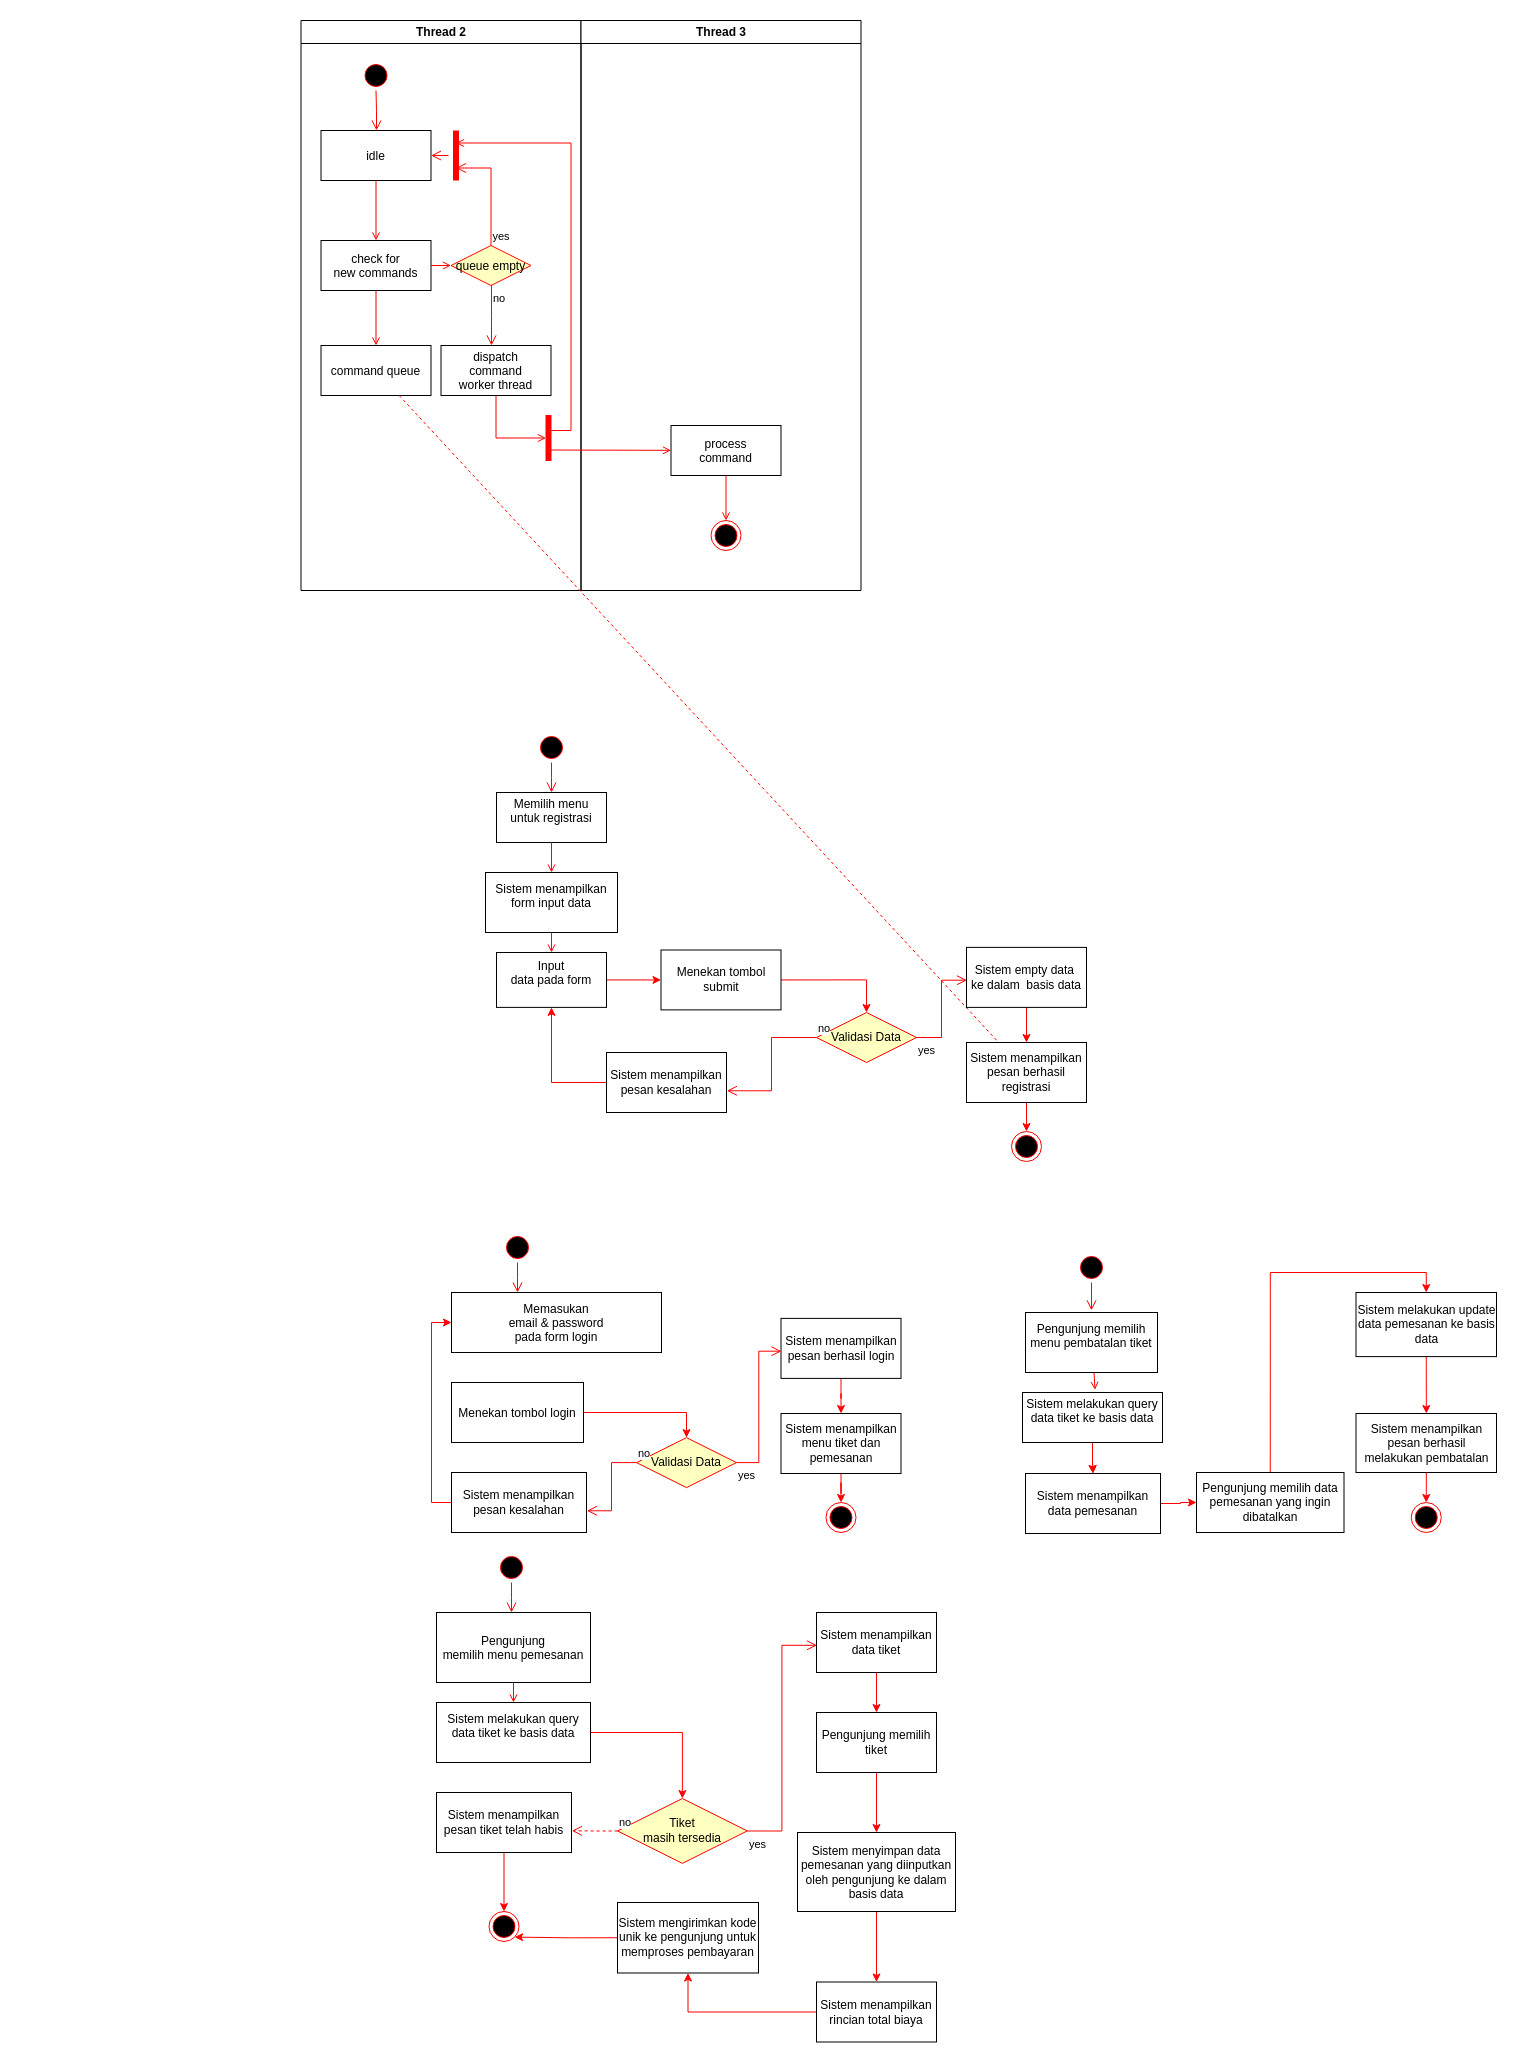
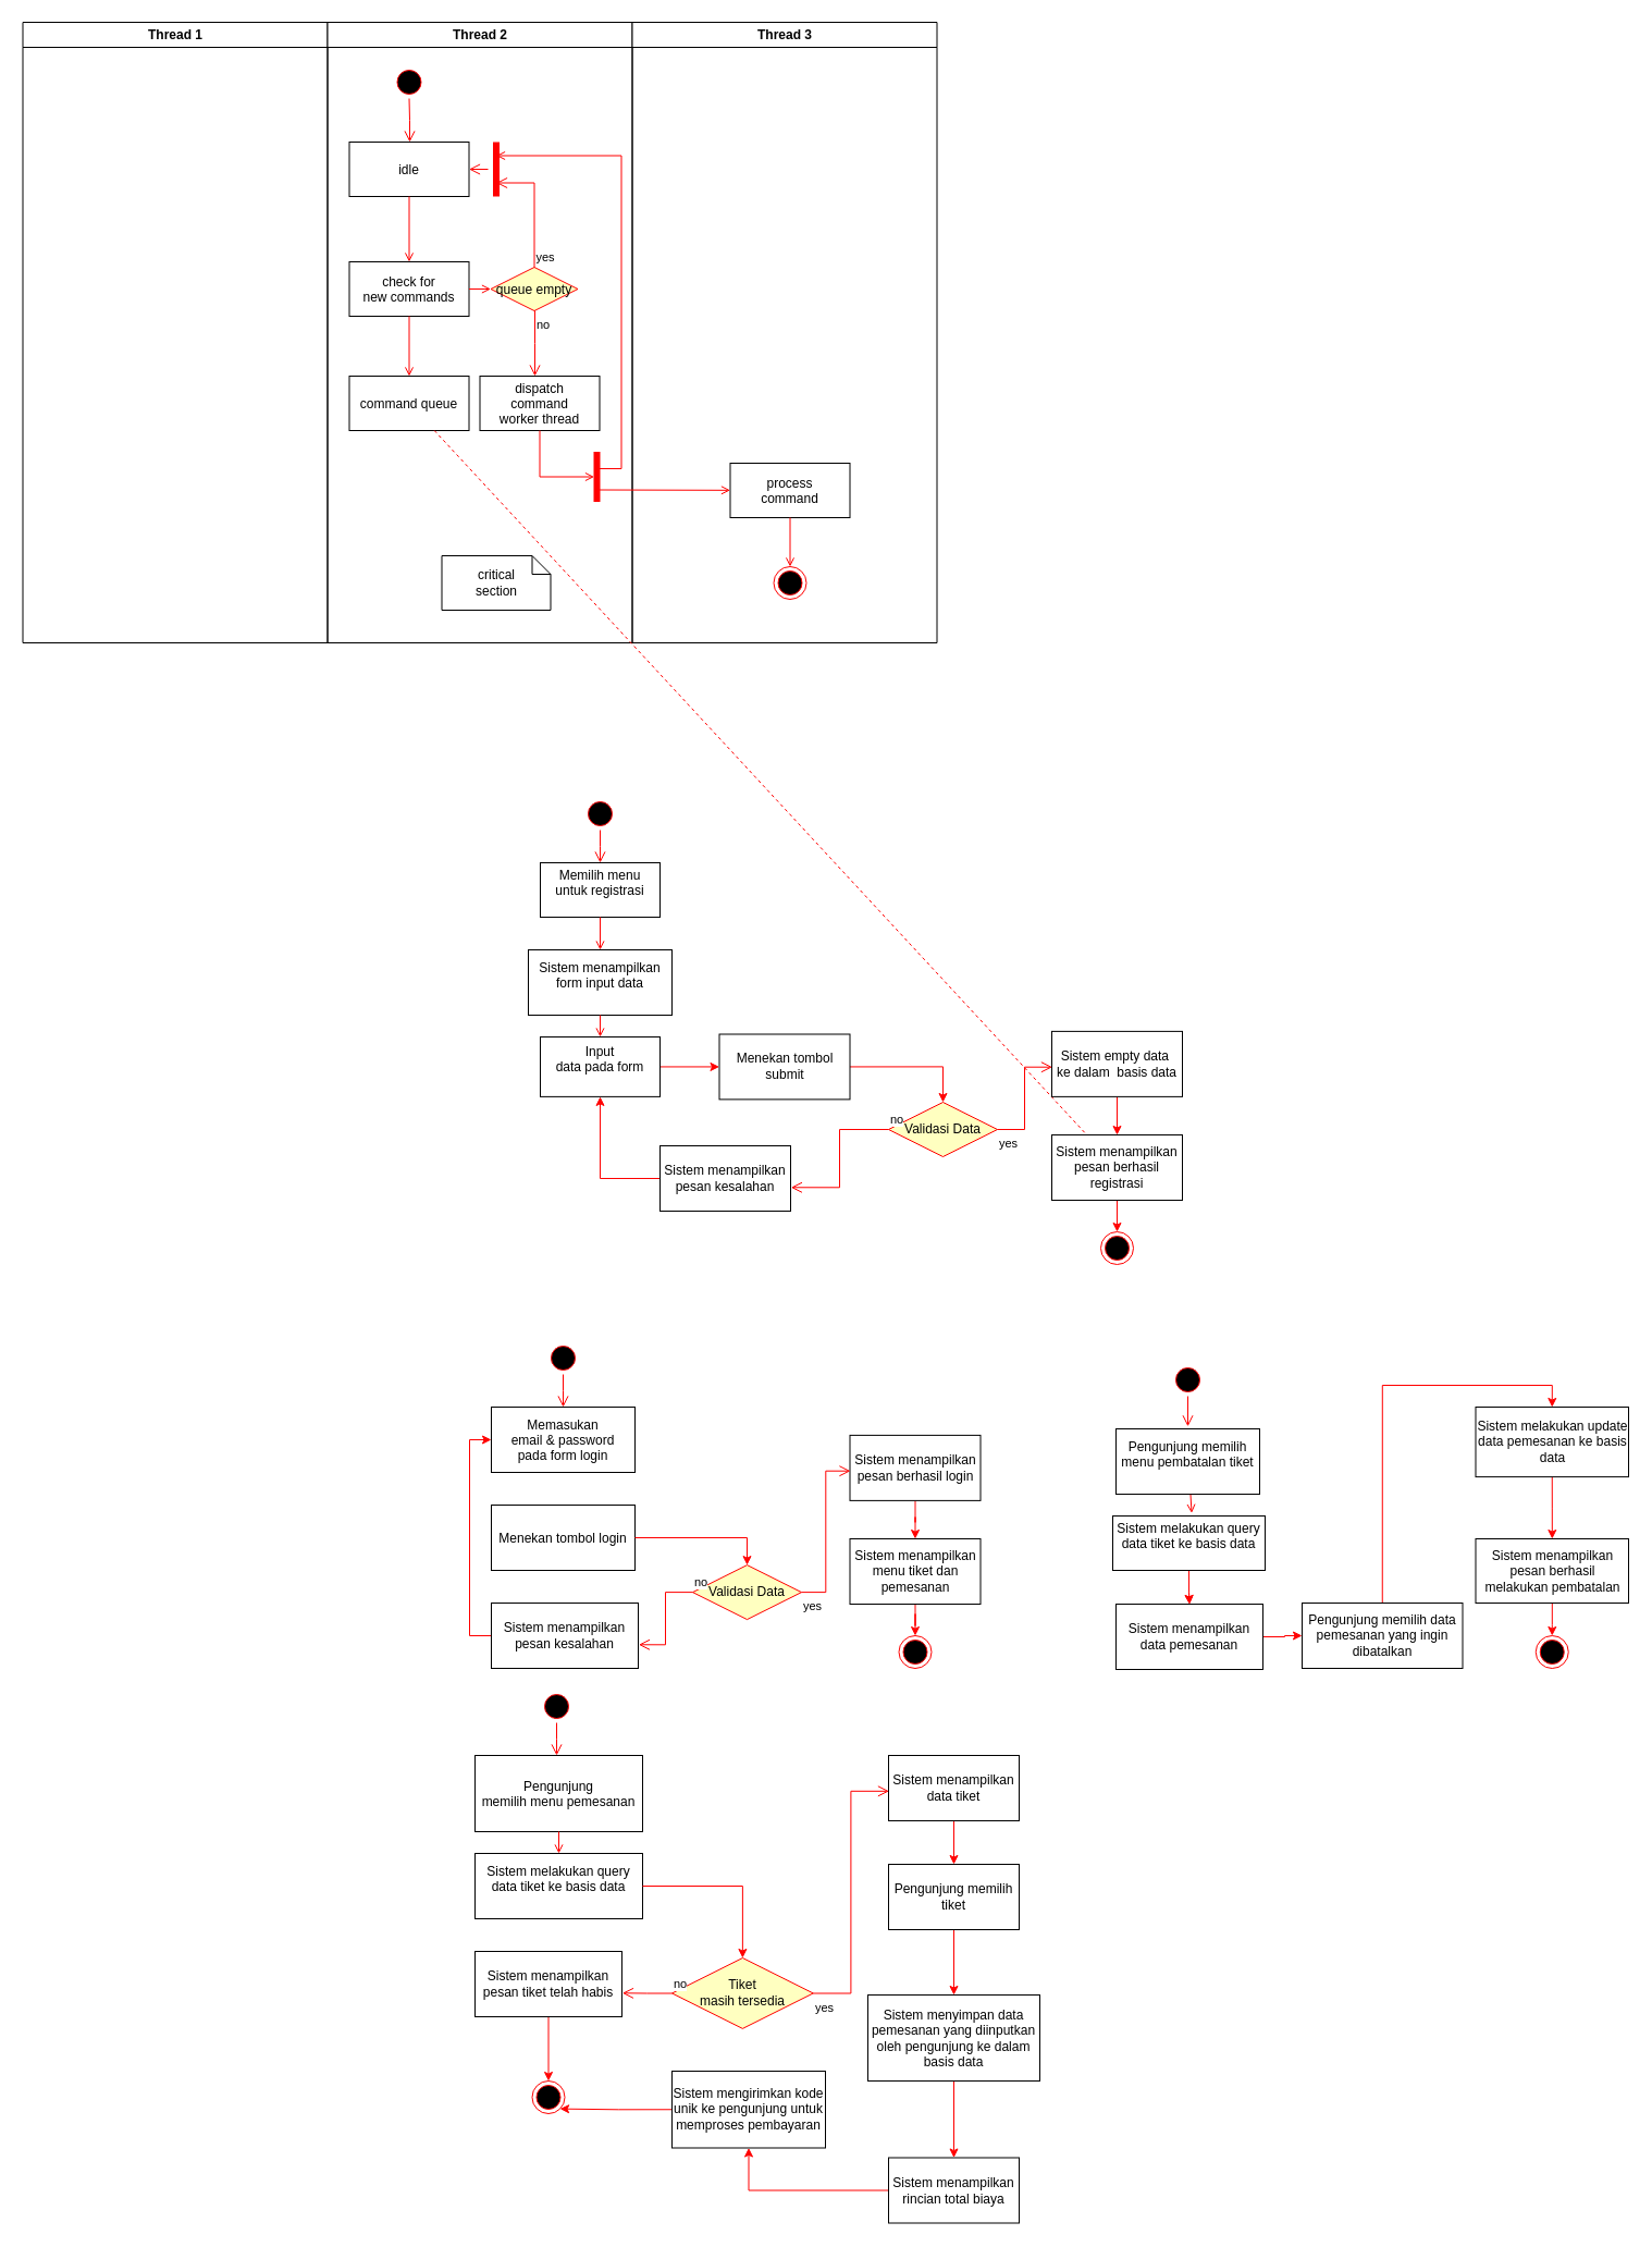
+ <mxCell id="2" value="Thread 1" style="swimlane;whiteSpace=wrap" parent="1" vertex="1"><mxGeometry x="20.5" y="20" width="280" height="570" as="geometry" /></mxCell>
+ <mxCell id="18" value="critical&#10;section" style="shape=note;whiteSpace=wrap;size=17" parent="3" vertex="1"><mxGeometry x="105" y="490" width="100" height="50" as="geometry" /></mxCell>
- <mxCell id="50" value="Memasukan&#10;email &amp; password&#10;pada form login" style="" vertex="1" parent="1"><mxGeometry x="451" y="1292" width="210" height="60" as="geometry" /></mxCell>
+ <mxCell id="50" value="Memasukan&#10;email &amp; password&#10;pada form login" style="" vertex="1" parent="1"><mxGeometry x="451" y="1292" width="132" height="60" as="geometry" /></mxCell>
- <mxCell id="74" value="no" style="edgeStyle=orthogonalEdgeStyle;html=1;align=left;verticalAlign=bottom;endArrow=open;endSize=8;strokeColor=#ff0000;rounded=0;entryX=1.003;entryY=0.638;entryDx=0;entryDy=0;entryPerimeter=0;dashed=1;" edge="1" parent="1" source="73" target="77"><mxGeometry x="-1" relative="1" as="geometry"><mxPoint x="401" y="2196.89" as="targetPoint" /></mxGeometry></mxCell>
+ <mxCell id="74" value="no" style="edgeStyle=orthogonalEdgeStyle;html=1;align=left;verticalAlign=bottom;endArrow=open;endSize=8;strokeColor=#ff0000;rounded=0;entryX=1.003;entryY=0.638;entryDx=0;entryDy=0;entryPerimeter=0;" edge="1" parent="1" source="73" target="77"><mxGeometry x="-1" relative="1" as="geometry"><mxPoint x="401" y="2196.89" as="targetPoint" /></mxGeometry></mxCell>
